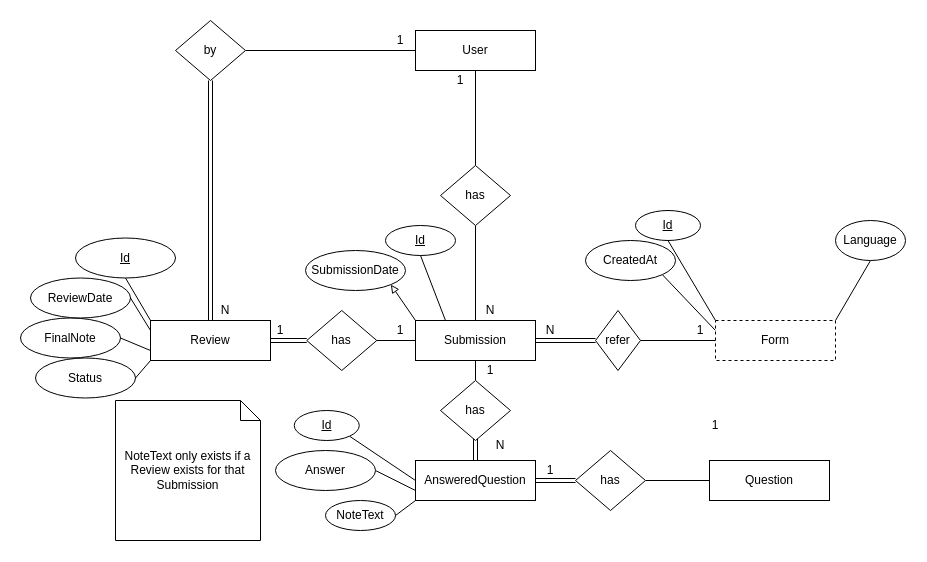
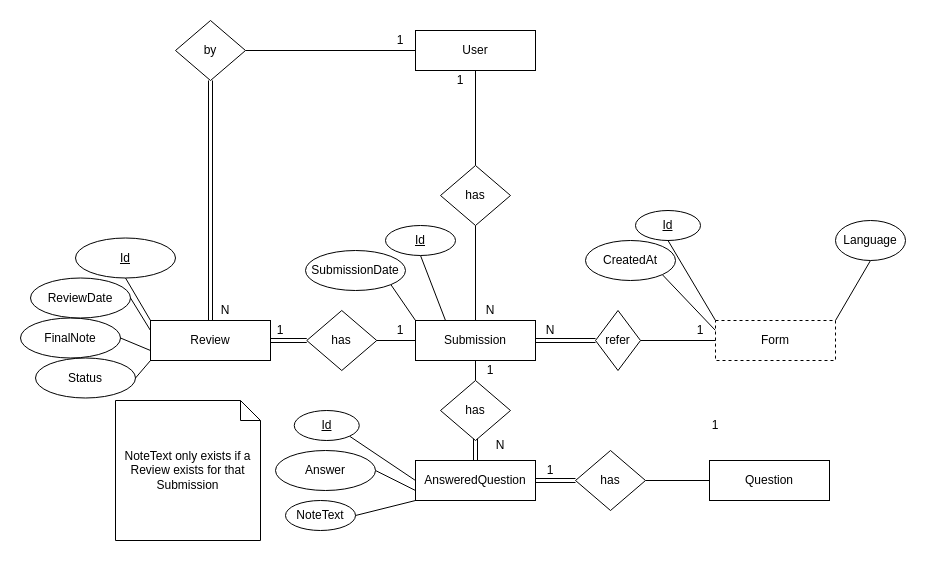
- <mxCell id="16" style="rounded=0;orthogonalLoop=1;jettySize=auto;html=1;exitX=0;exitY=0;exitDx=0;exitDy=0;entryX=1;entryY=1;entryDx=0;entryDy=0;endArrow=block;endFill=0;" edge="1" parent="1" source="19" target="22"><mxGeometry relative="1" as="geometry" /></mxCell>
+ <mxCell id="16" style="rounded=0;orthogonalLoop=1;jettySize=auto;html=1;exitX=0;exitY=0;exitDx=0;exitDy=0;entryX=1;entryY=1;entryDx=0;entryDy=0;endArrow=none;endFill=0;" edge="1" parent="1" source="19" target="22"><mxGeometry relative="1" as="geometry" /></mxCell>
- <mxCell id="45" value="NoteText" style="ellipse;whiteSpace=wrap;html=1;" vertex="1" parent="1"><mxGeometry x="325" y="500" width="70" height="30" as="geometry" /></mxCell>
+ <mxCell id="45" value="NoteText" style="ellipse;whiteSpace=wrap;html=1;" vertex="1" parent="1"><mxGeometry x="285" y="500" width="70" height="30" as="geometry" /></mxCell>
